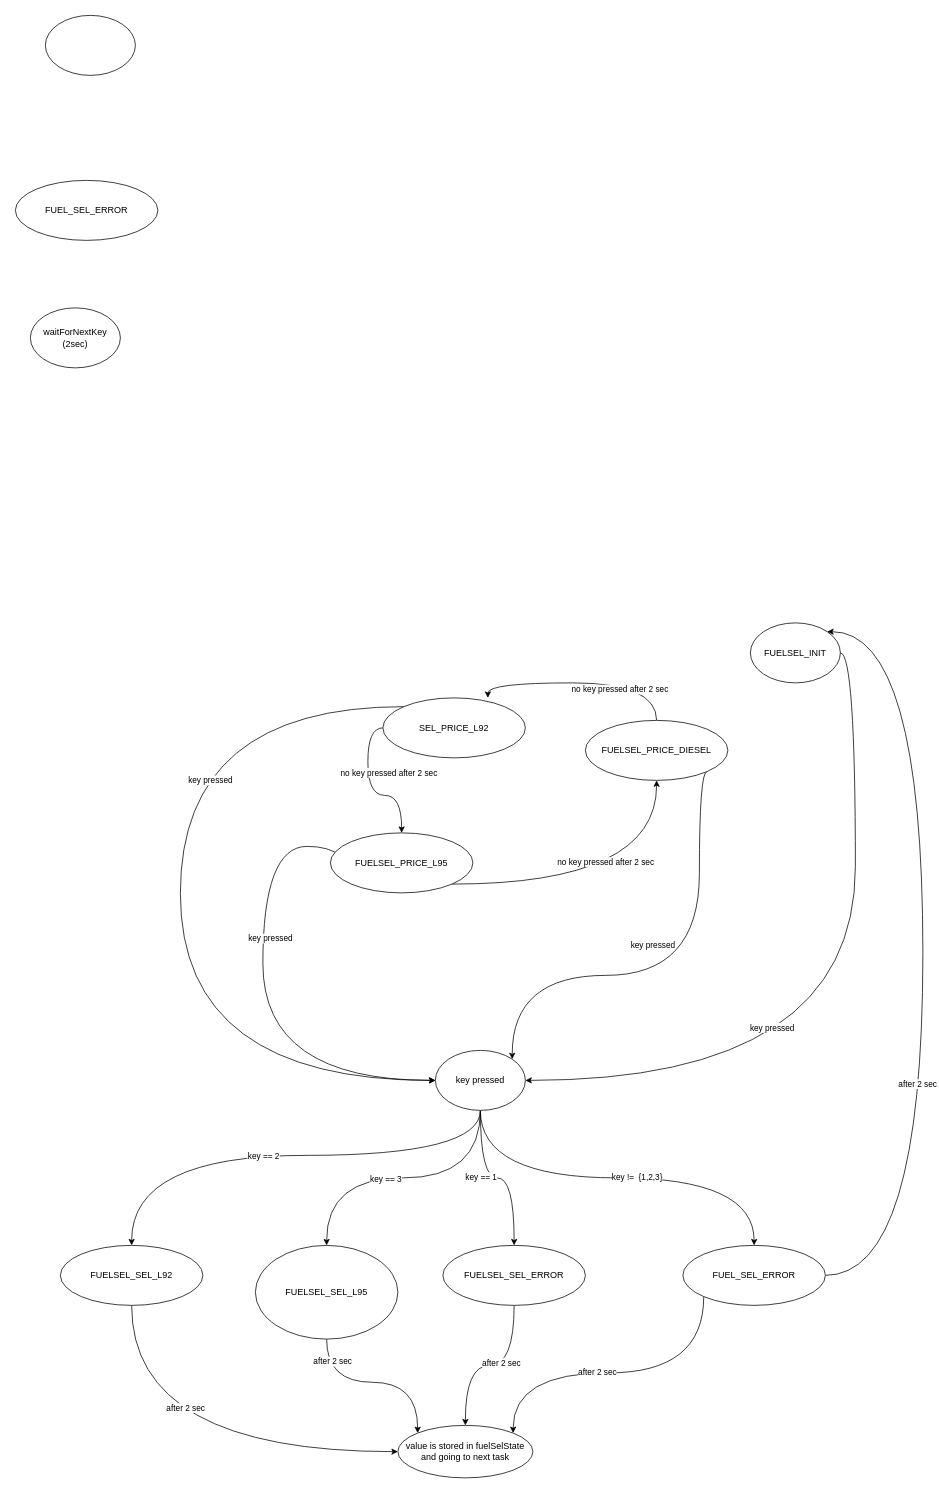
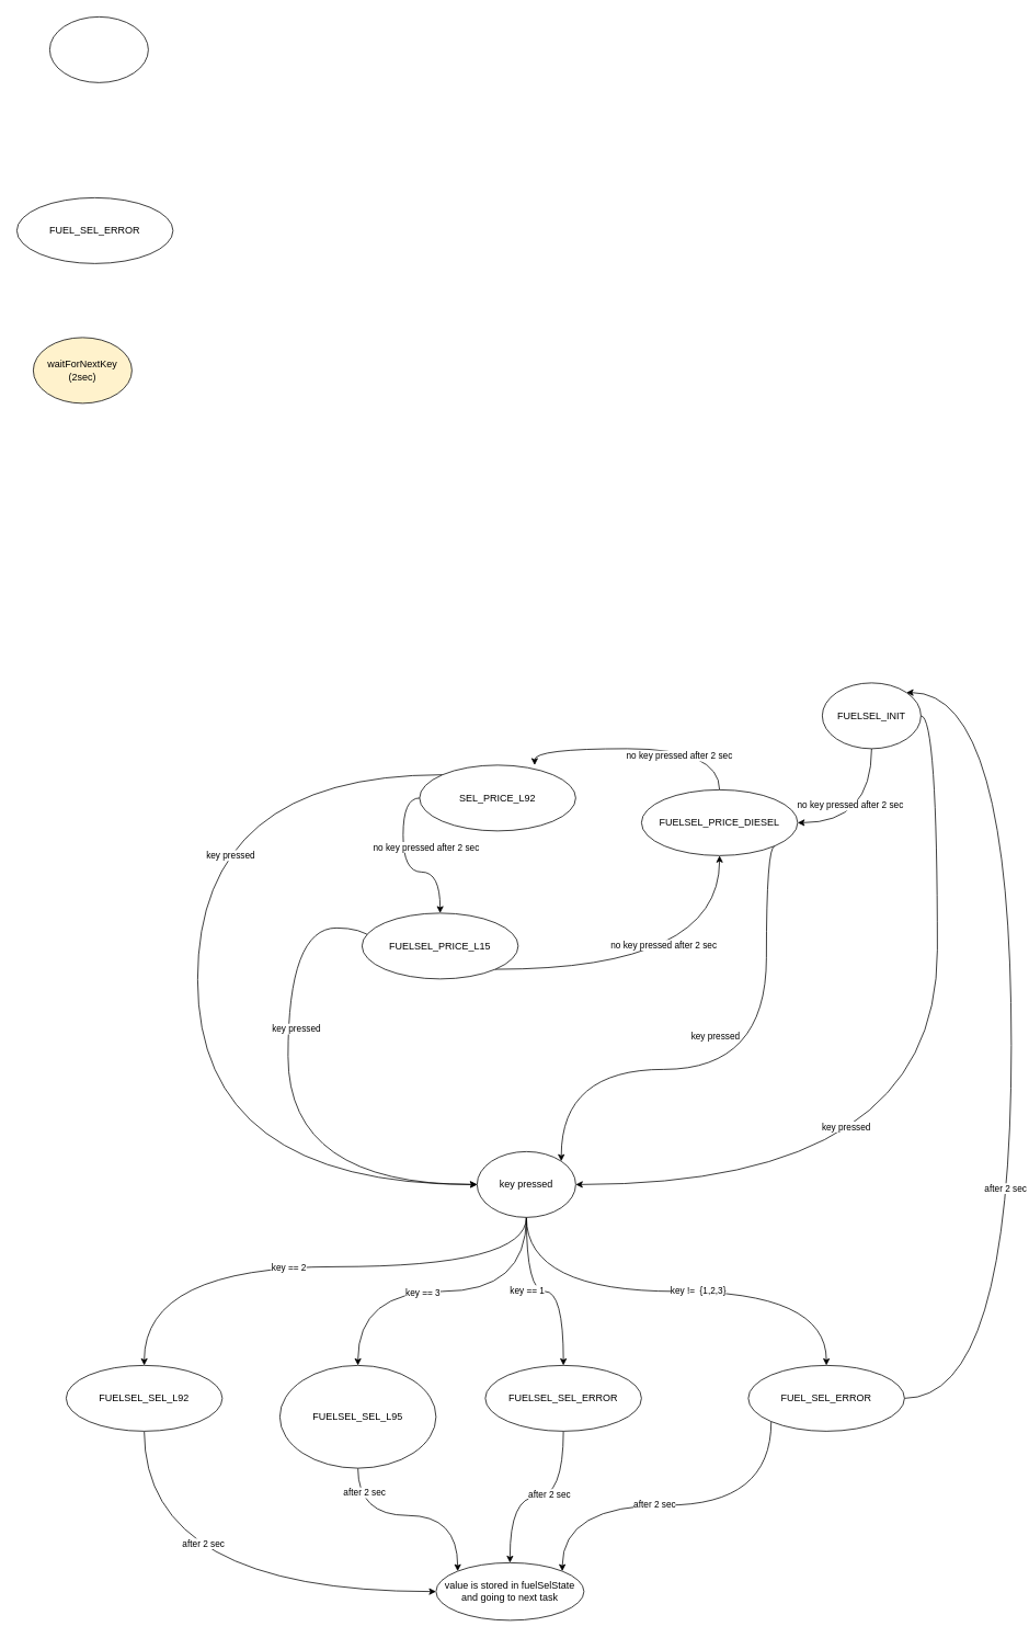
- <mxCell id="35" value="waitForNextKey (2sec)" style="ellipse;whiteSpace=wrap;html=1;" vertex="1" parent="1"><mxGeometry x="40" y="410" width="120" height="80" as="geometry" /></mxCell>
+ <mxCell id="35" value="waitForNextKey (2sec)" style="ellipse;whiteSpace=wrap;html=1;fillColor=#fff2cc;" vertex="1" parent="1"><mxGeometry x="40" y="410" width="120" height="80" as="geometry" /></mxCell>
+ <mxCell id="3" style="edgeStyle=orthogonalEdgeStyle;curved=1;rounded=0;orthogonalLoop=1;jettySize=auto;html=1;exitX=0.5;exitY=1;exitDx=0;exitDy=0;entryX=1;entryY=0.5;entryDx=0;entryDy=0;" edge="1" parent="1" source="7" target="12"><mxGeometry relative="1" as="geometry" /></mxCell>
+ <mxCell id="4" value="no key pressed after 2 sec" style="edgeLabel;html=1;align=center;verticalAlign=middle;resizable=0;points=[];" vertex="1" connectable="0" parent="3"><mxGeometry x="-0.25" y="-27" relative="1" as="geometry"><mxPoint as="offset" /></mxGeometry></mxCell>
- <mxCell id="22" value="FUELSEL_PRICE_L95" style="ellipse;whiteSpace=wrap;html=1;" vertex="1" parent="1"><mxGeometry x="440" y="1110" width="190" height="80" as="geometry" /></mxCell>
+ <mxCell id="22" value="FUELSEL_PRICE_L15" style="ellipse;whiteSpace=wrap;html=1;" vertex="1" parent="1"><mxGeometry x="440" y="1110" width="190" height="80" as="geometry" /></mxCell>
